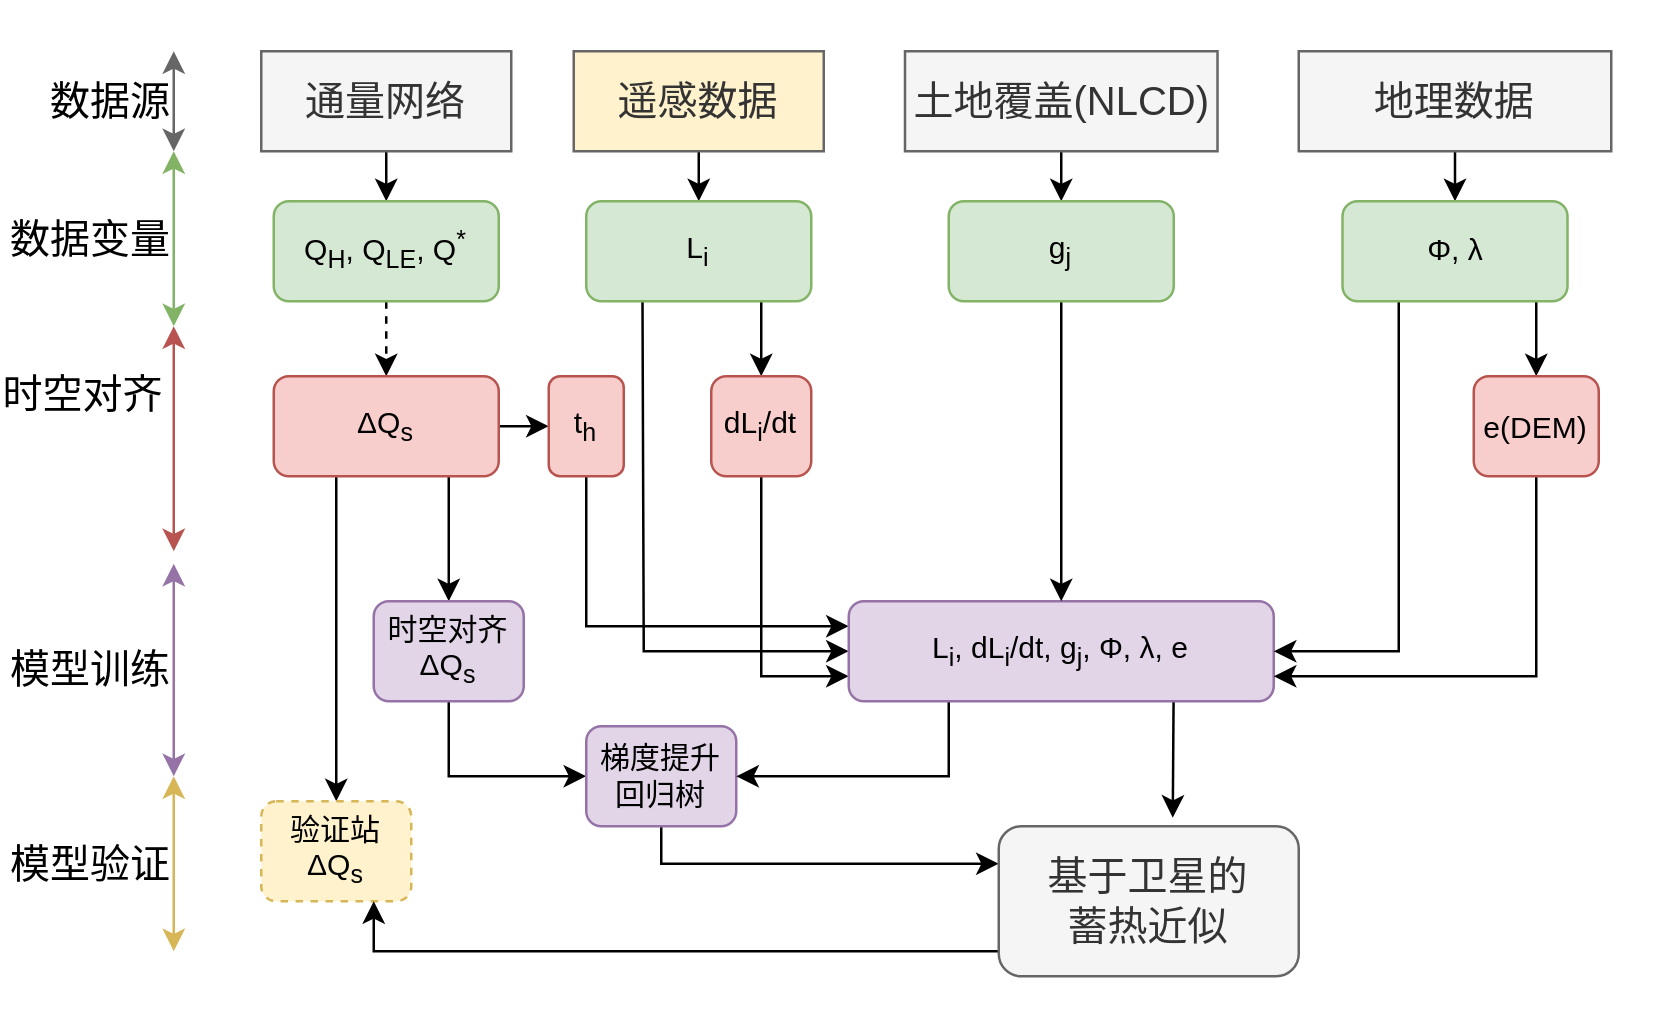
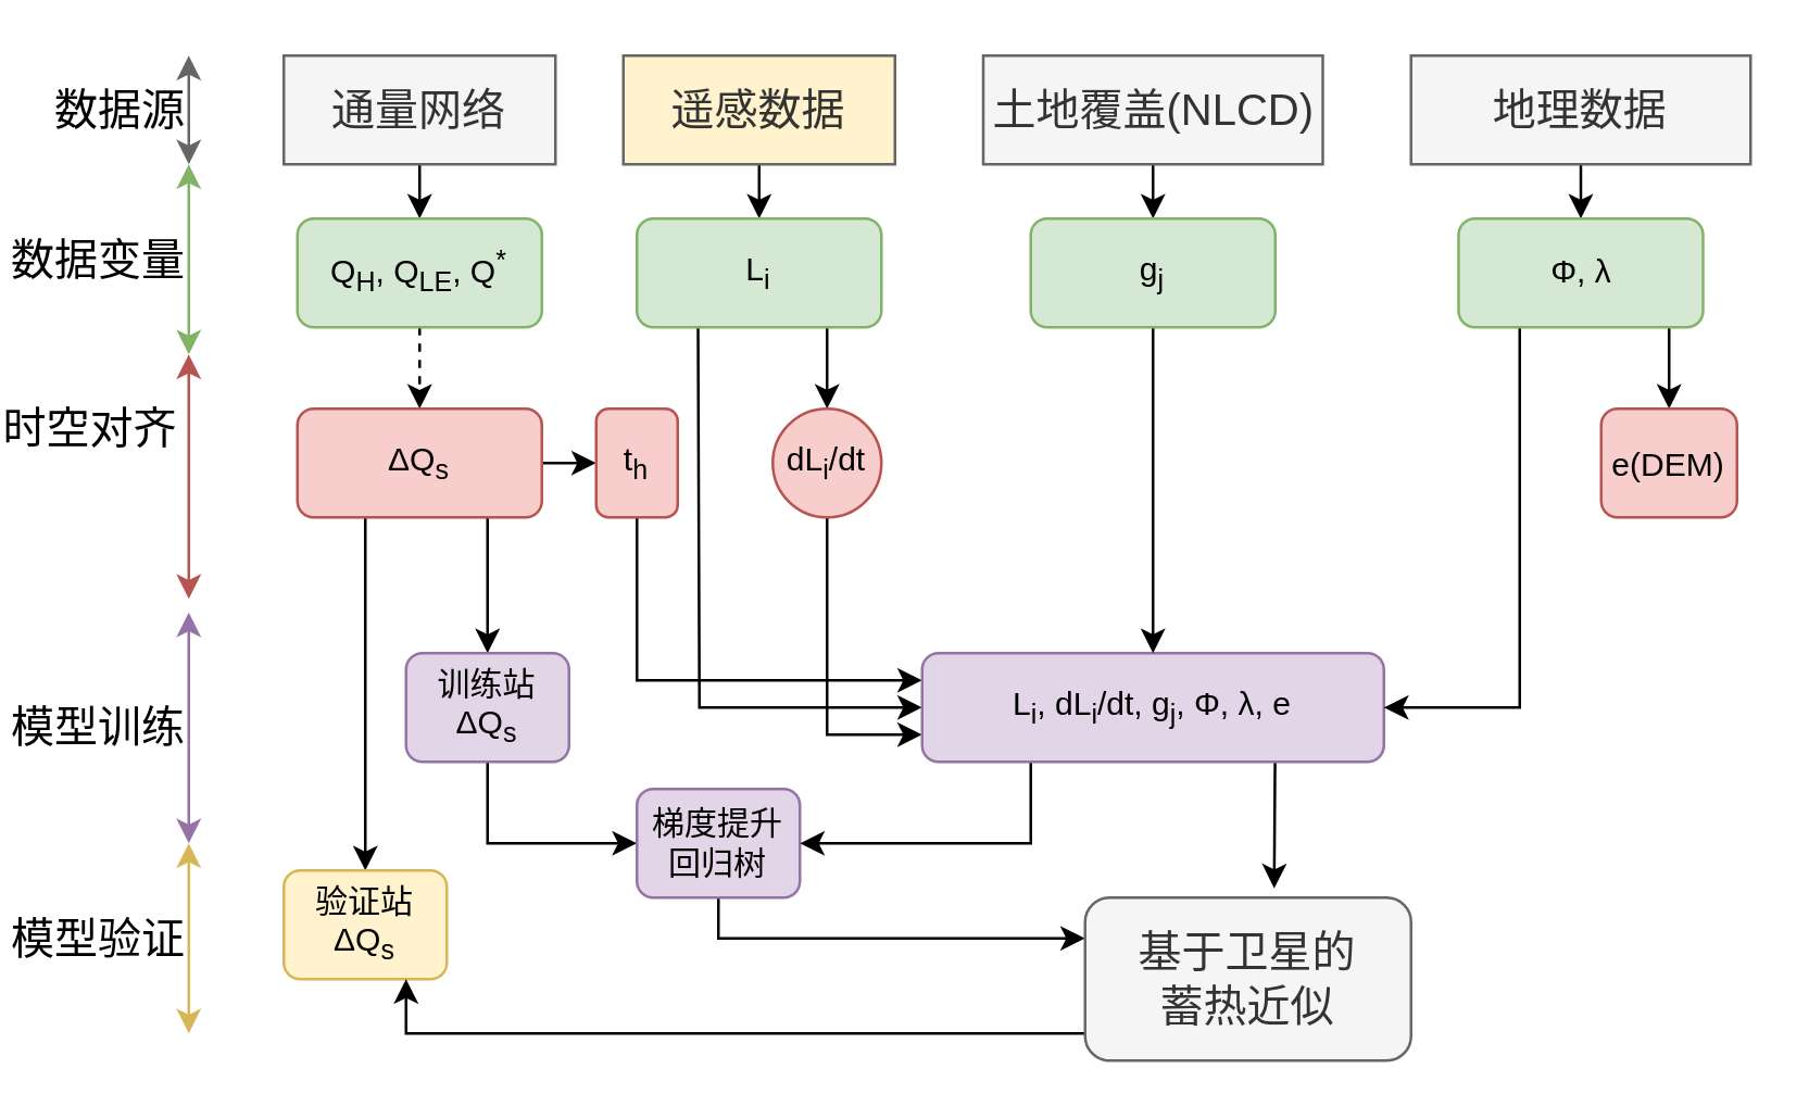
- <mxCell id="21" value="&lt;p style=&quot;line-height: 0.5&quot;&gt;dL&lt;sub&gt;i&lt;/sub&gt;/dt&lt;/p&gt;" style="rounded=1;whiteSpace=wrap;html=1;fillColor=#f8cecc;strokeColor=#b85450;" vertex="1" parent="1"><mxGeometry x="235" y="150" width="40" height="40" as="geometry" /></mxCell>
+ <mxCell id="21" value="&lt;p style=&quot;line-height: 0.5&quot;&gt;dL&lt;sub&gt;i&lt;/sub&gt;/dt&lt;/p&gt;" style="ellipse;whiteSpace=wrap;html=1;fillColor=#f8cecc;strokeColor=#b85450;" vertex="1" parent="1"><mxGeometry x="235" y="150" width="40" height="40" as="geometry" /></mxCell>
- <mxCell id="18" value="时空对齐&lt;br&gt;ΔQ&lt;sub&gt;s&lt;/sub&gt;" style="rounded=1;whiteSpace=wrap;html=1;fillColor=#e1d5e7;strokeColor=#9673a6;" vertex="1" parent="1"><mxGeometry x="100" y="240" width="60" height="40" as="geometry" /></mxCell>
+ <mxCell id="18" value="训练站&lt;br&gt;ΔQ&lt;sub&gt;s&lt;/sub&gt;" style="rounded=1;whiteSpace=wrap;html=1;fillColor=#e1d5e7;strokeColor=#9673a6;" vertex="1" parent="1"><mxGeometry x="100" y="240" width="60" height="40" as="geometry" /></mxCell>
- <mxCell id="36" style="edgeStyle=none;rounded=0;html=1;exitX=0.5;exitY=1;exitDx=0;exitDy=0;entryX=1;entryY=0.75;entryDx=0;entryDy=0;fontSize=16;" edge="1" parent="1" source="37" target="26"><mxGeometry relative="1" as="geometry"><Array as="points"><mxPoint x="565" y="270" /></Array></mxGeometry></mxCell>
- <mxCell id="19" value="验证站&lt;br&gt;ΔQ&lt;sub&gt;s&lt;/sub&gt;" style="rounded=1;whiteSpace=wrap;html=1;fillColor=#fff2cc;strokeColor=#d6b656;dashed=1;" vertex="1" parent="1"><mxGeometry x="55" y="320" width="60" height="40" as="geometry" /></mxCell>
+ <mxCell id="19" value="验证站&lt;br&gt;ΔQ&lt;sub&gt;s&lt;/sub&gt;" style="rounded=1;whiteSpace=wrap;html=1;fillColor=#fff2cc;strokeColor=#d6b656;" vertex="1" parent="1"><mxGeometry x="55" y="320" width="60" height="40" as="geometry" /></mxCell>
